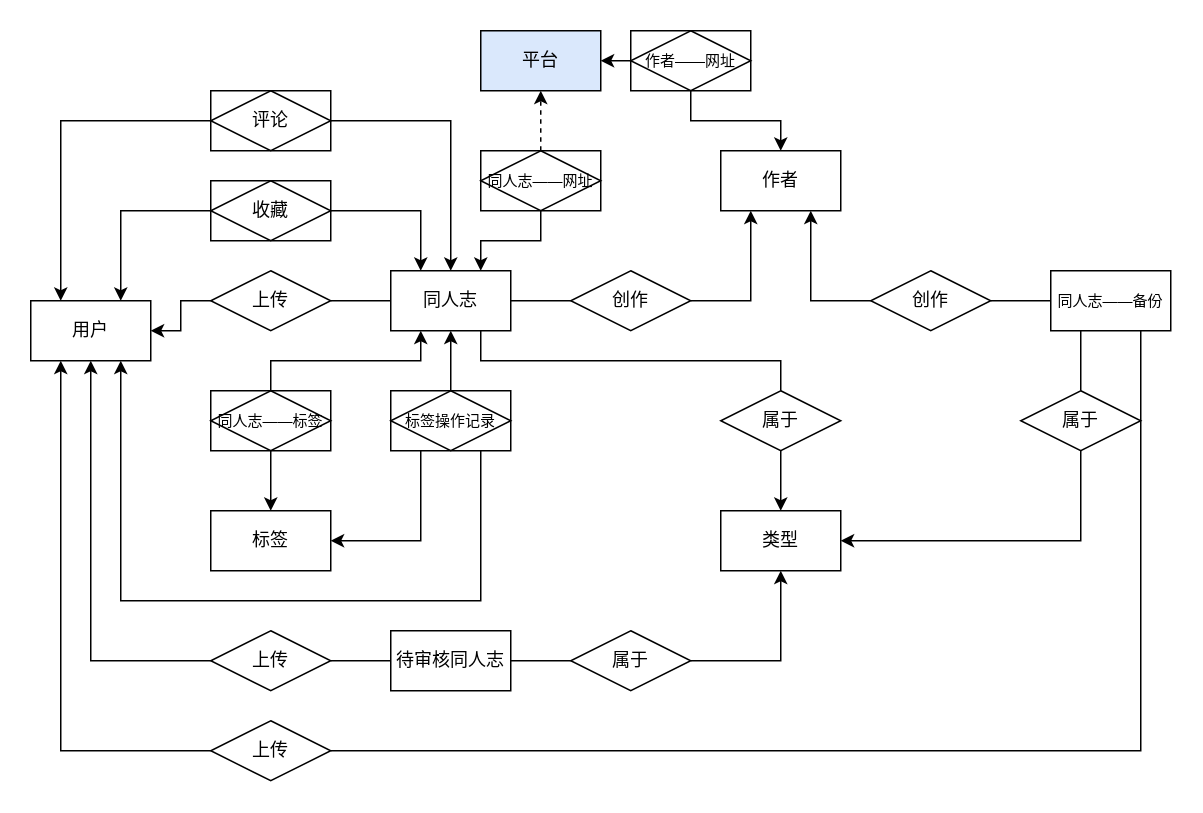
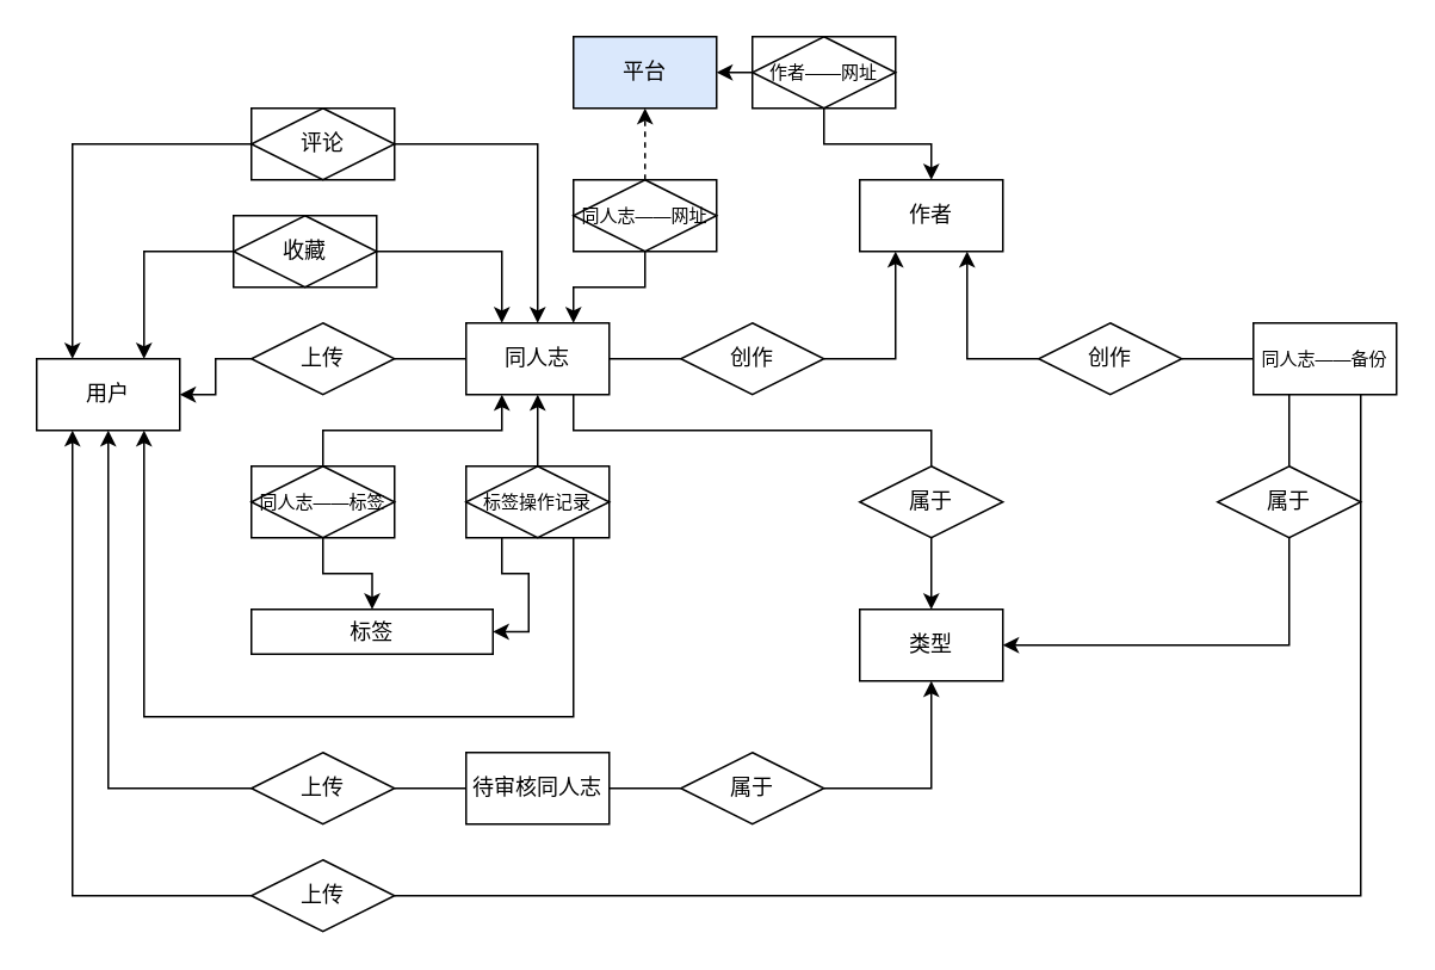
- <mxCell id="50" value="收藏" style="shape=associativeEntity;whiteSpace=wrap;html=1;align=center;" vertex="1" parent="1"><mxGeometry x="140" y="120" width="80" height="40" as="geometry" /></mxCell>
+ <mxCell id="50" value="收藏" style="shape=associativeEntity;whiteSpace=wrap;html=1;align=center;" vertex="1" parent="1"><mxGeometry x="130" y="120" width="80" height="40" as="geometry" /></mxCell>
- <mxCell id="15" value="标签" style="whiteSpace=wrap;html=1;rounded=0;" vertex="1" parent="1"><mxGeometry x="140" y="340" width="80" height="40" as="geometry" /></mxCell>
+ <mxCell id="15" value="标签" style="whiteSpace=wrap;html=1;rounded=0;" vertex="1" parent="1"><mxGeometry x="140" y="340" width="135" height="25" as="geometry" /></mxCell>
